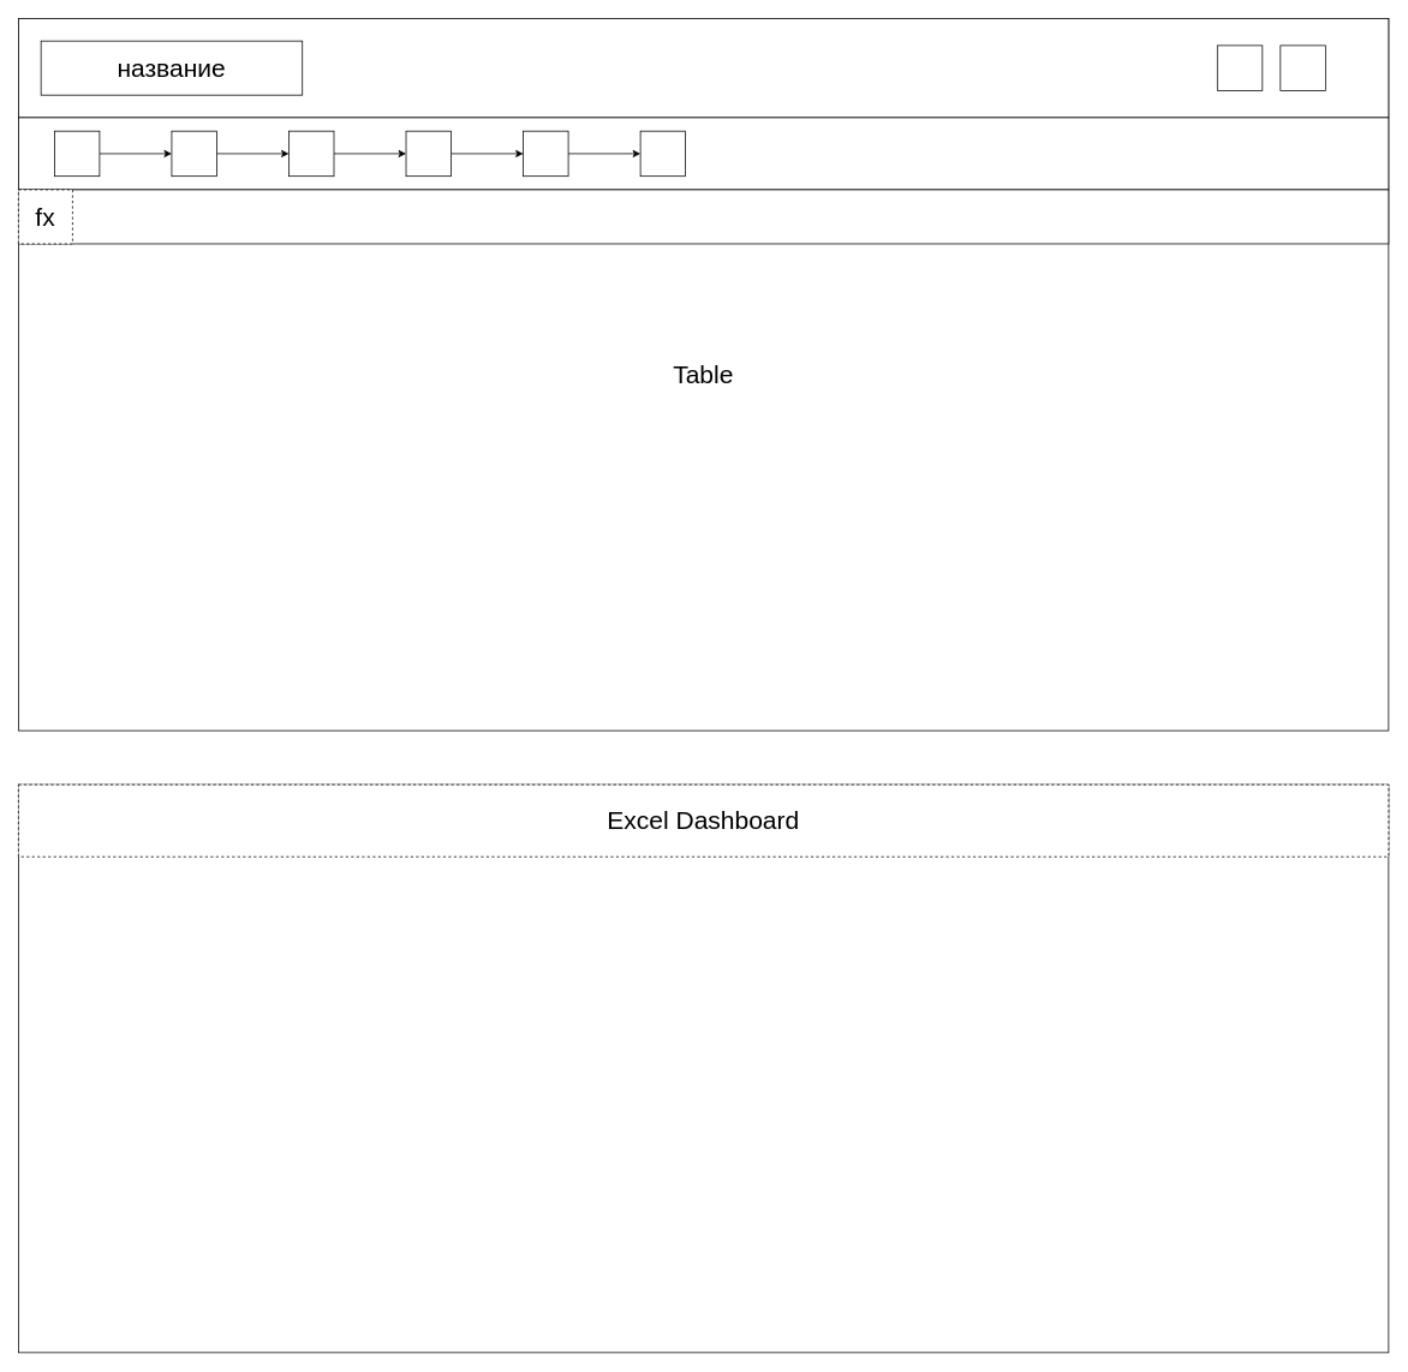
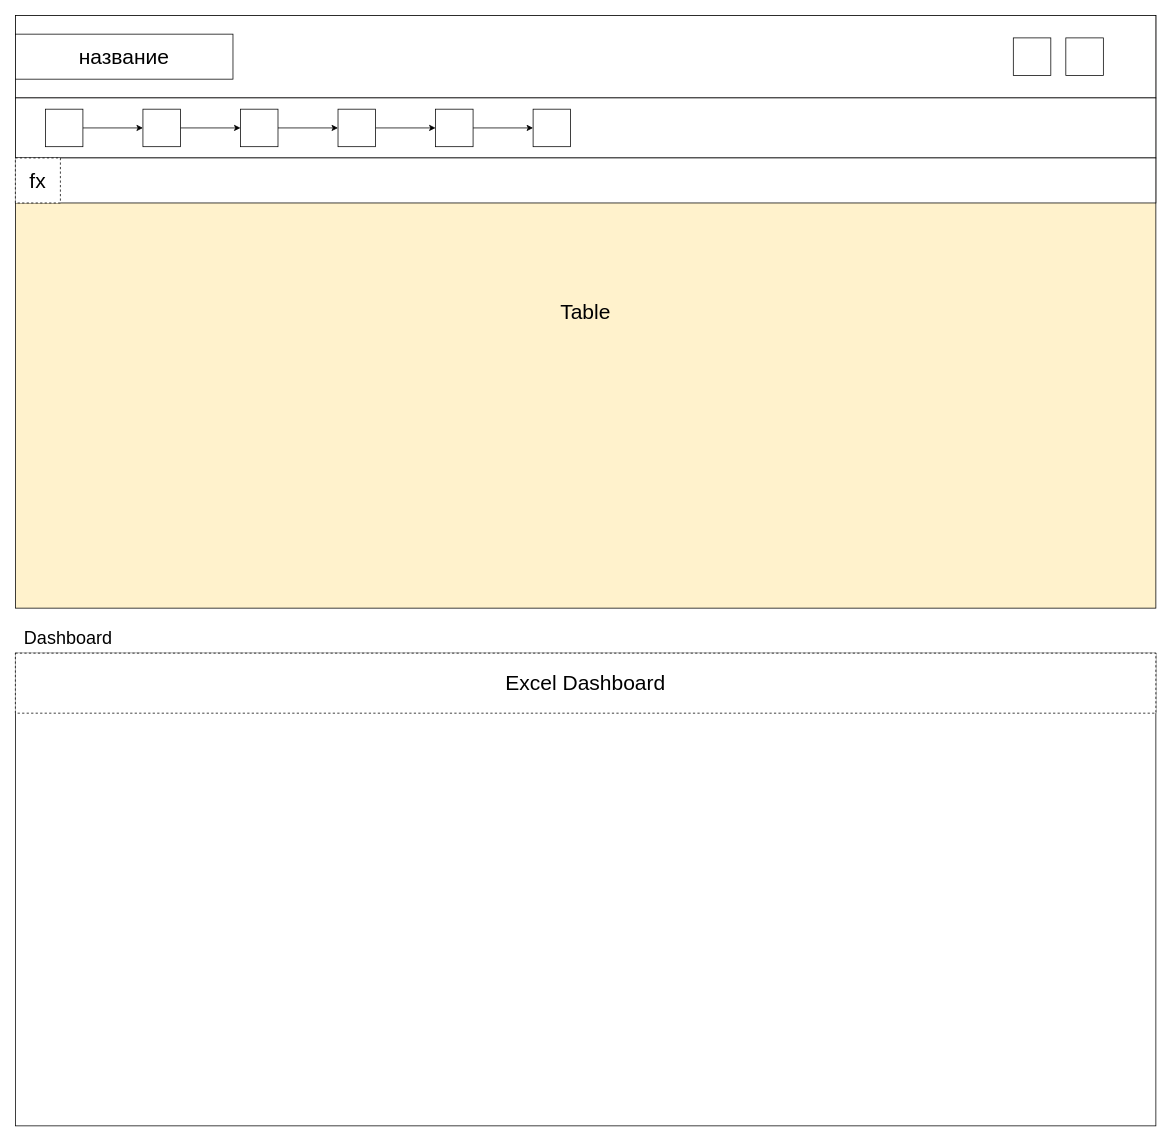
- <mxCell id="4" value="название" style="rounded=0;whiteSpace=wrap;html=1;fontSize=28;" vertex="1" parent="1"><mxGeometry x="45" y="45" width="290" height="60" as="geometry" /></mxCell>
+ <mxCell id="4" value="название" style="rounded=0;whiteSpace=wrap;html=1;fontSize=28;" vertex="1" parent="1"><mxGeometry x="20" y="45" width="290" height="60" as="geometry" /></mxCell>
- <mxCell id="2" value="&lt;font style=&quot;font-size: 28px;&quot;&gt;Table&lt;/font&gt;" style="rounded=0;whiteSpace=wrap;html=1;" vertex="1" parent="1"><mxGeometry x="20" y="20" width="1520" height="790" as="geometry" /></mxCell>
+ <mxCell id="2" value="&lt;font style=&quot;font-size: 28px;&quot;&gt;Table&lt;/font&gt;" style="rounded=0;whiteSpace=wrap;html=1;fillColor=#fff2cc;" vertex="1" parent="1"><mxGeometry x="20" y="20" width="1520" height="790" as="geometry" /></mxCell>
+ <mxCell id="22" value="&lt;span style=&quot;font-size: 24px;&quot;&gt;Dashboard&lt;/span&gt;" style="text;html=1;align=center;verticalAlign=middle;resizable=0;points=[];autosize=1;strokeColor=none;fillColor=none;" vertex="1" parent="1"><mxGeometry x="20" y="830" width="140" height="40" as="geometry" /></mxCell>
